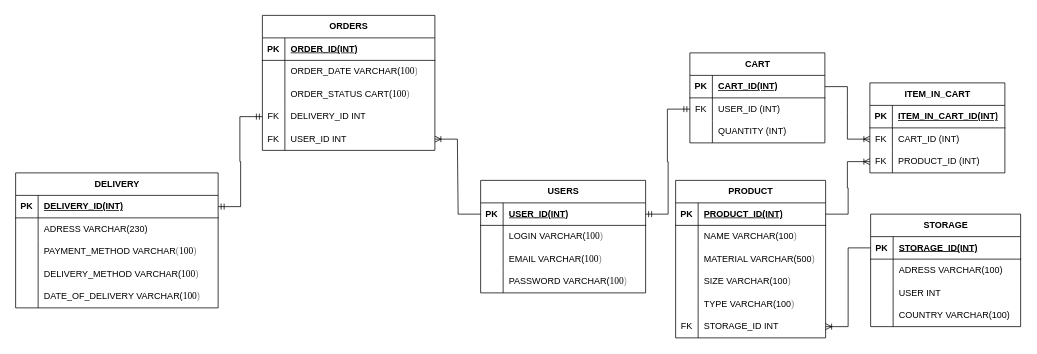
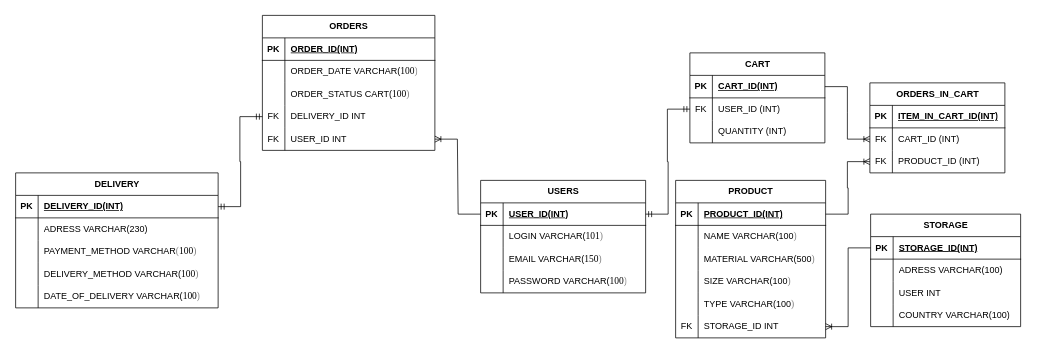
- <mxCell id="81" value="ITEM_IN_CART" style="shape=table;startSize=30;container=1;collapsible=1;childLayout=tableLayout;fixedRows=1;rowLines=0;fontStyle=1;align=center;resizeLast=1;html=1;" parent="1" vertex="1"><mxGeometry x="1159" y="110" width="180" height="120" as="geometry" /></mxCell>
+ <mxCell id="81" value="ORDERS_IN_CART" style="shape=table;startSize=30;container=1;collapsible=1;childLayout=tableLayout;fixedRows=1;rowLines=0;fontStyle=1;align=center;resizeLast=1;html=1;" parent="1" vertex="1"><mxGeometry x="1159" y="110" width="180" height="120" as="geometry" /></mxCell>
- <mxCell id="8" value="LOGIN VARCHAR(&lt;span style=&quot;border-color: var(--border-color); font-size: 9.5pt; line-height: 13.553px; font-family: Consolas;&quot; lang=&quot;EN-US&quot;&gt;100&lt;/span&gt;&lt;span style=&quot;border-color: var(--border-color); font-size: 9.5pt; line-height: 13.553px; font-family: Consolas; color: gray;&quot; lang=&quot;EN-US&quot;&gt;)&lt;/span&gt;" style="shape=partialRectangle;connectable=0;fillColor=none;top=0;left=0;bottom=0;right=0;align=left;spacingLeft=6;overflow=hidden;whiteSpace=wrap;html=1;" parent="6" vertex="1"><mxGeometry x="30" width="190" height="30" as="geometry"><mxRectangle width="190" height="30" as="alternateBounds" /></mxGeometry></mxCell>
+ <mxCell id="8" value="LOGIN VARCHAR(&lt;span style=&quot;border-color: var(--border-color); font-size: 9.5pt; line-height: 13.553px; font-family: Consolas;&quot; lang=&quot;EN-US&quot;&gt;101&lt;/span&gt;&lt;span style=&quot;border-color: var(--border-color); font-size: 9.5pt; line-height: 13.553px; font-family: Consolas; color: gray;&quot; lang=&quot;EN-US&quot;&gt;)&lt;/span&gt;" style="shape=partialRectangle;connectable=0;fillColor=none;top=0;left=0;bottom=0;right=0;align=left;spacingLeft=6;overflow=hidden;whiteSpace=wrap;html=1;" parent="6" vertex="1"><mxGeometry x="30" width="190" height="30" as="geometry"><mxRectangle width="190" height="30" as="alternateBounds" /></mxGeometry></mxCell>
- <mxCell id="11" value="EMAIL VARCHAR(&lt;span style=&quot;border-color: var(--border-color); font-size: 9.5pt; line-height: 13.553px; font-family: Consolas;&quot; lang=&quot;EN-US&quot;&gt;100&lt;/span&gt;&lt;span style=&quot;border-color: var(--border-color); font-size: 9.5pt; line-height: 13.553px; font-family: Consolas; color: gray;&quot; lang=&quot;EN-US&quot;&gt;)&lt;/span&gt;" style="shape=partialRectangle;connectable=0;fillColor=none;top=0;left=0;bottom=0;right=0;align=left;spacingLeft=6;overflow=hidden;whiteSpace=wrap;html=1;" parent="9" vertex="1"><mxGeometry x="30" width="190" height="30" as="geometry"><mxRectangle width="190" height="30" as="alternateBounds" /></mxGeometry></mxCell>
+ <mxCell id="11" value="EMAIL VARCHAR(&lt;span style=&quot;border-color: var(--border-color); font-size: 9.5pt; line-height: 13.553px; font-family: Consolas;&quot; lang=&quot;EN-US&quot;&gt;150&lt;/span&gt;&lt;span style=&quot;border-color: var(--border-color); font-size: 9.5pt; line-height: 13.553px; font-family: Consolas; color: gray;&quot; lang=&quot;EN-US&quot;&gt;)&lt;/span&gt;" style="shape=partialRectangle;connectable=0;fillColor=none;top=0;left=0;bottom=0;right=0;align=left;spacingLeft=6;overflow=hidden;whiteSpace=wrap;html=1;" parent="9" vertex="1"><mxGeometry x="30" width="190" height="30" as="geometry"><mxRectangle width="190" height="30" as="alternateBounds" /></mxGeometry></mxCell>
